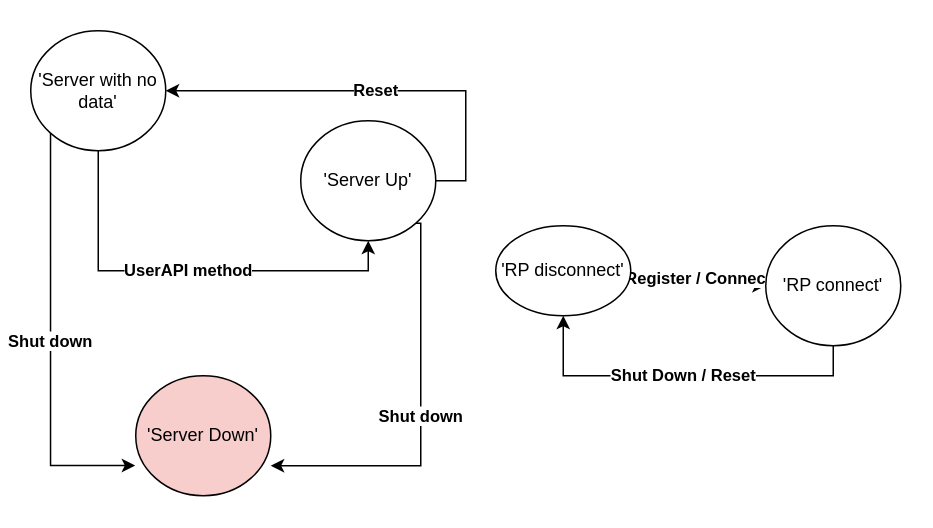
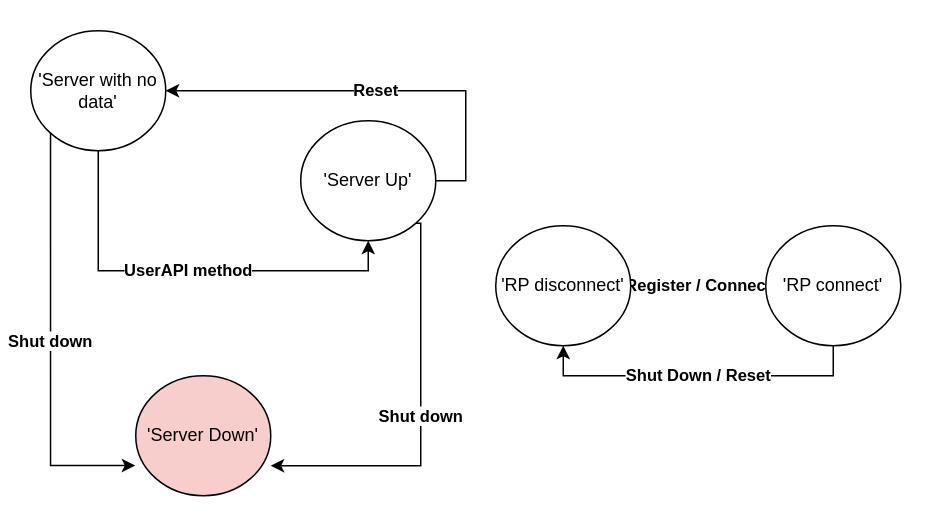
- <mxCell id="10" value="'RP disconnect'" style="ellipse;whiteSpace=wrap;html=1;" parent="1" vertex="1"><mxGeometry x="330" y="150" width="90" height="60" as="geometry" /></mxCell>
+ <mxCell id="10" value="'RP disconnect'" style="ellipse;whiteSpace=wrap;html=1;" parent="1" vertex="1"><mxGeometry x="330" y="150" width="90" height="80" as="geometry" /></mxCell>
